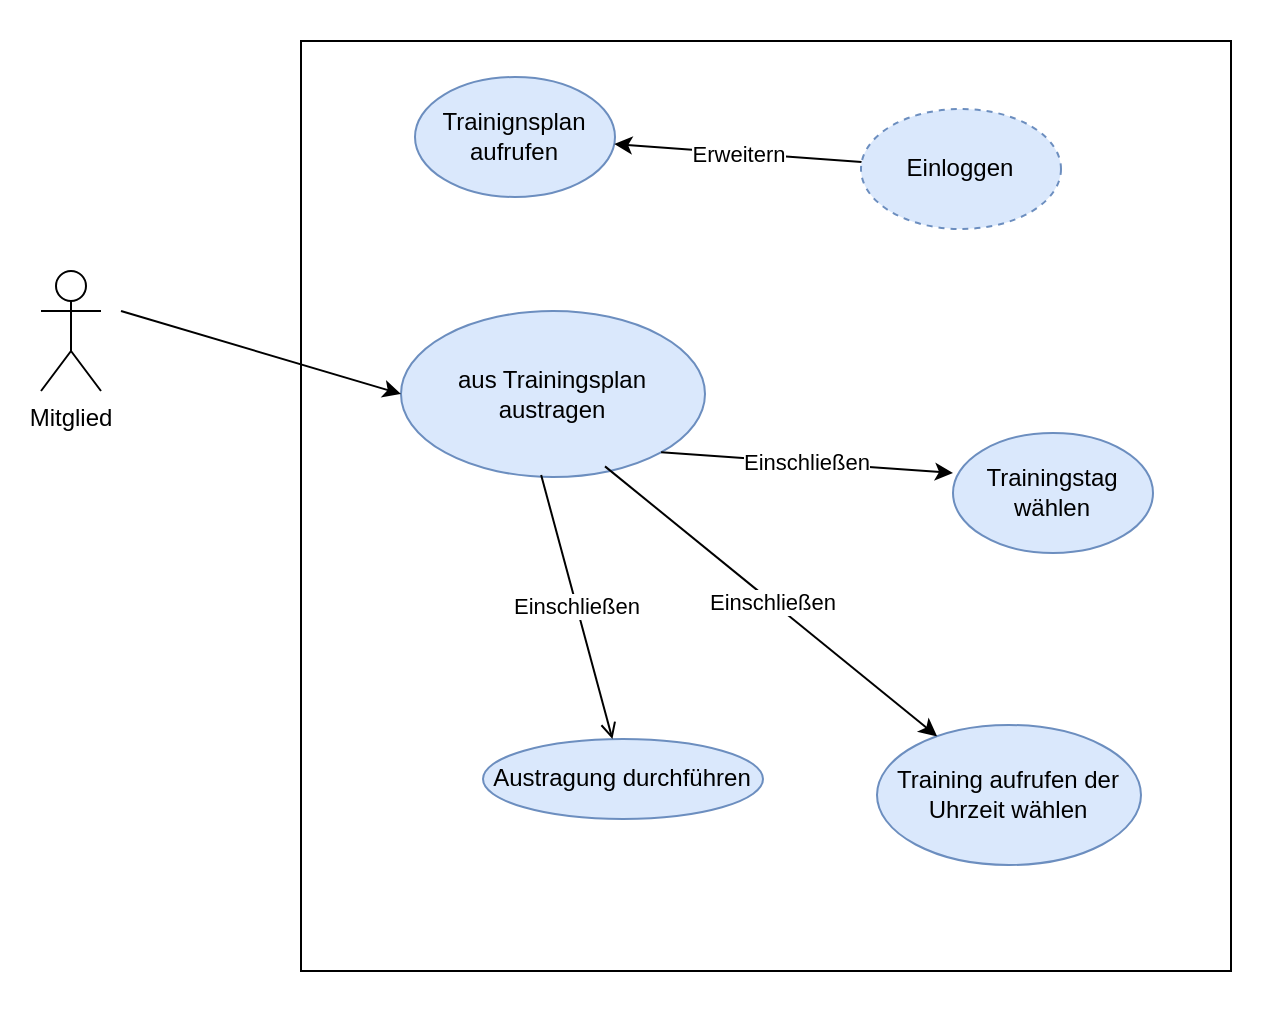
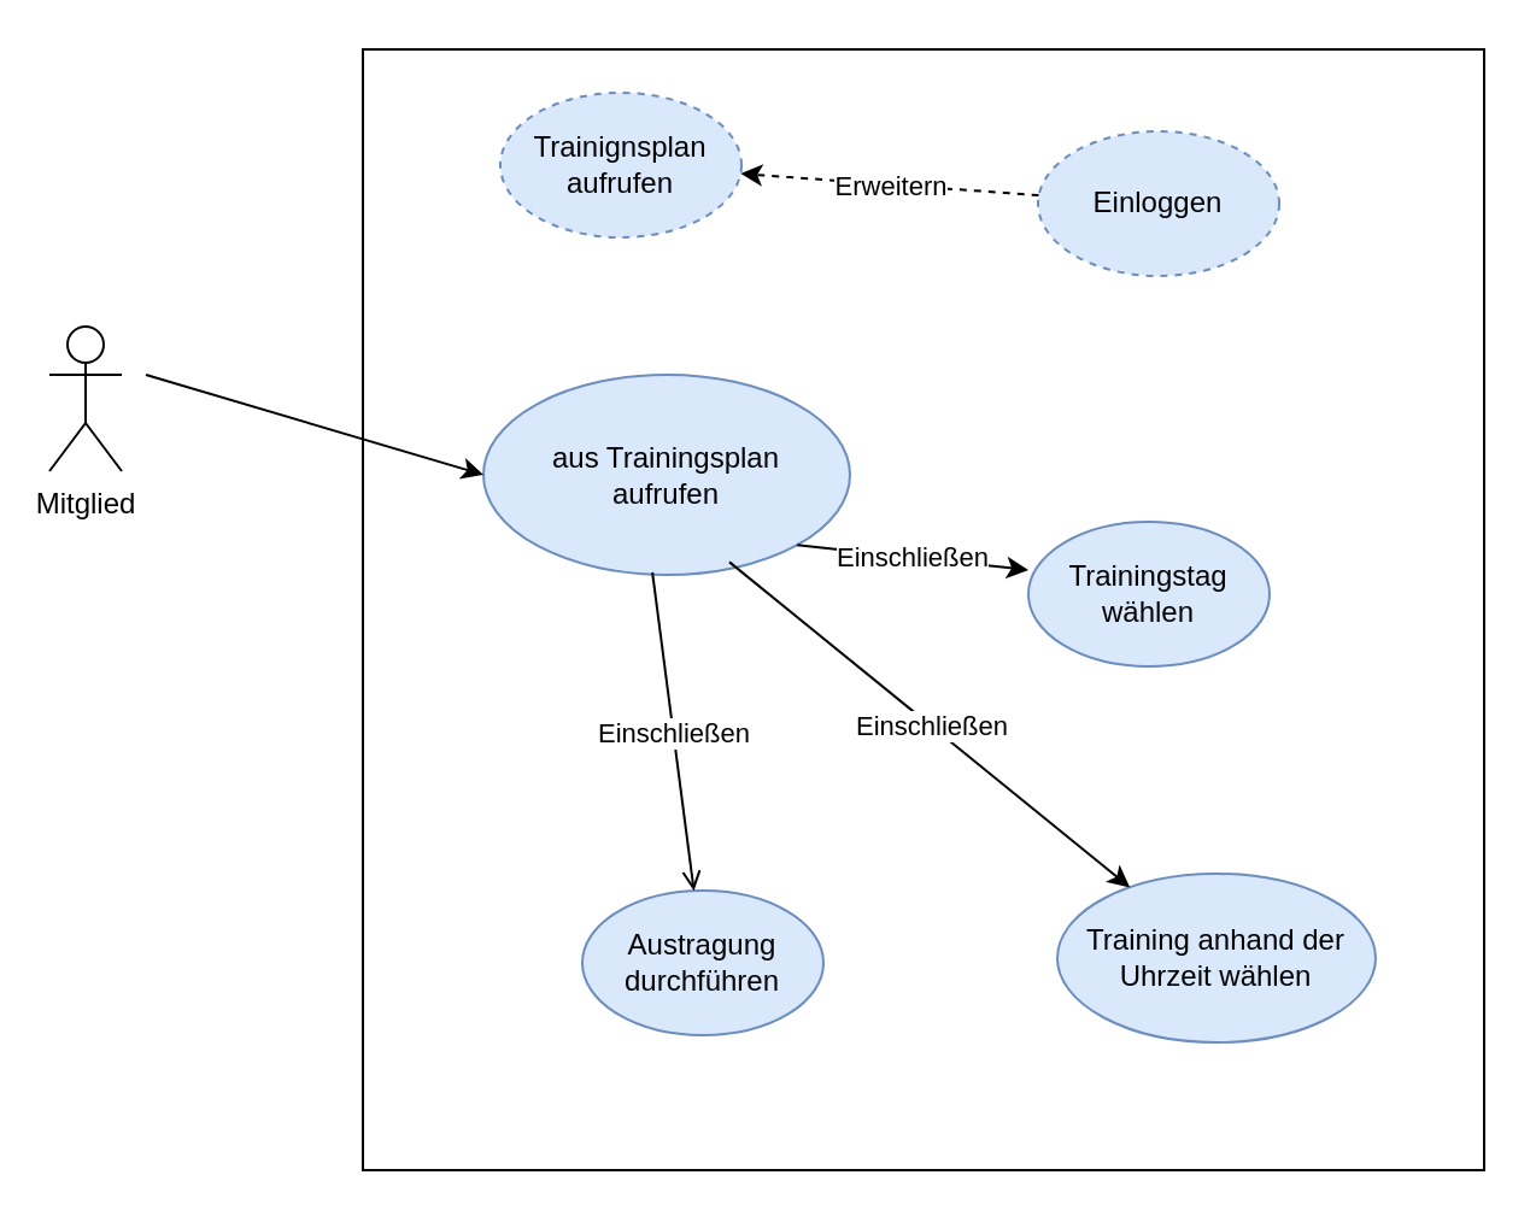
- <mxCell id="9" value="&lt;div&gt;Trainignsplan &lt;br&gt;&lt;/div&gt;&lt;div&gt;aufrufen&lt;br&gt;&lt;/div&gt;" style="ellipse;whiteSpace=wrap;html=1;fillColor=#dae8fc;strokeColor=#6c8ebf;" parent="1" vertex="1"><mxGeometry x="207" y="38" width="100" height="60" as="geometry" /></mxCell>
+ <mxCell id="9" value="&lt;div&gt;Trainignsplan &lt;br&gt;&lt;/div&gt;&lt;div&gt;aufrufen&lt;br&gt;&lt;/div&gt;" style="ellipse;whiteSpace=wrap;html=1;fillColor=#dae8fc;strokeColor=#6c8ebf;dashed=1;" parent="1" vertex="1"><mxGeometry x="207" y="38" width="100" height="60" as="geometry" /></mxCell>
- <mxCell id="16" value="" style="endArrow=classic;html=1;" parent="1" source="18" target="9" edge="1"><mxGeometry relative="1" as="geometry"><mxPoint x="394" y="108" as="sourcePoint" /><mxPoint x="494" y="108" as="targetPoint" /></mxGeometry></mxCell>
+ <mxCell id="16" value="" style="endArrow=classic;html=1;dashed=1;" parent="1" source="18" target="9" edge="1"><mxGeometry relative="1" as="geometry"><mxPoint x="394" y="108" as="sourcePoint" /><mxPoint x="494" y="108" as="targetPoint" /></mxGeometry></mxCell>
- <mxCell id="4" value="&lt;div&gt;aus Trainingsplan&lt;/div&gt;&lt;div&gt;austragen&lt;br&gt;&lt;/div&gt;" style="ellipse;whiteSpace=wrap;html=1;fillColor=#dae8fc;strokeColor=#6c8ebf;" parent="1" vertex="1"><mxGeometry x="200" y="155" width="152" height="83" as="geometry" /></mxCell>
+ <mxCell id="4" value="&lt;div&gt;aus Trainingsplan&lt;/div&gt;&lt;div&gt;aufrufen&lt;br&gt;&lt;/div&gt;" style="ellipse;whiteSpace=wrap;html=1;fillColor=#dae8fc;strokeColor=#6c8ebf;" parent="1" vertex="1"><mxGeometry x="200" y="155" width="152" height="83" as="geometry" /></mxCell>
- <mxCell id="5" value="Trainingstag wählen" style="ellipse;whiteSpace=wrap;html=1;fillColor=#dae8fc;strokeColor=#6c8ebf;" parent="1" vertex="1"><mxGeometry x="476" y="216" width="100" height="60" as="geometry" /></mxCell>
+ <mxCell id="5" value="Trainingstag wählen" style="ellipse;whiteSpace=wrap;html=1;fillColor=#dae8fc;strokeColor=#6c8ebf;" parent="1" vertex="1"><mxGeometry x="426" y="216" width="100" height="60" as="geometry" /></mxCell>
- <mxCell id="10" value="Austragung durchführen" style="ellipse;whiteSpace=wrap;html=1;fillColor=#dae8fc;strokeColor=#6c8ebf;" parent="1" vertex="1"><mxGeometry x="241" y="369" width="140" height="40" as="geometry" /></mxCell>
+ <mxCell id="10" value="Austragung durchführen" style="ellipse;whiteSpace=wrap;html=1;fillColor=#dae8fc;strokeColor=#6c8ebf;" parent="1" vertex="1"><mxGeometry x="241" y="369" width="100" height="60" as="geometry" /></mxCell>
- <mxCell id="13" value="Training aufrufen der Uhrzeit wählen" style="ellipse;whiteSpace=wrap;html=1;fillColor=#dae8fc;strokeColor=#6c8ebf;" parent="1" vertex="1"><mxGeometry x="438" y="362" width="132" height="70" as="geometry" /></mxCell>
+ <mxCell id="13" value="Training anhand der Uhrzeit wählen" style="ellipse;whiteSpace=wrap;html=1;fillColor=#dae8fc;strokeColor=#6c8ebf;" parent="1" vertex="1"><mxGeometry x="438" y="362" width="132" height="70" as="geometry" /></mxCell>
